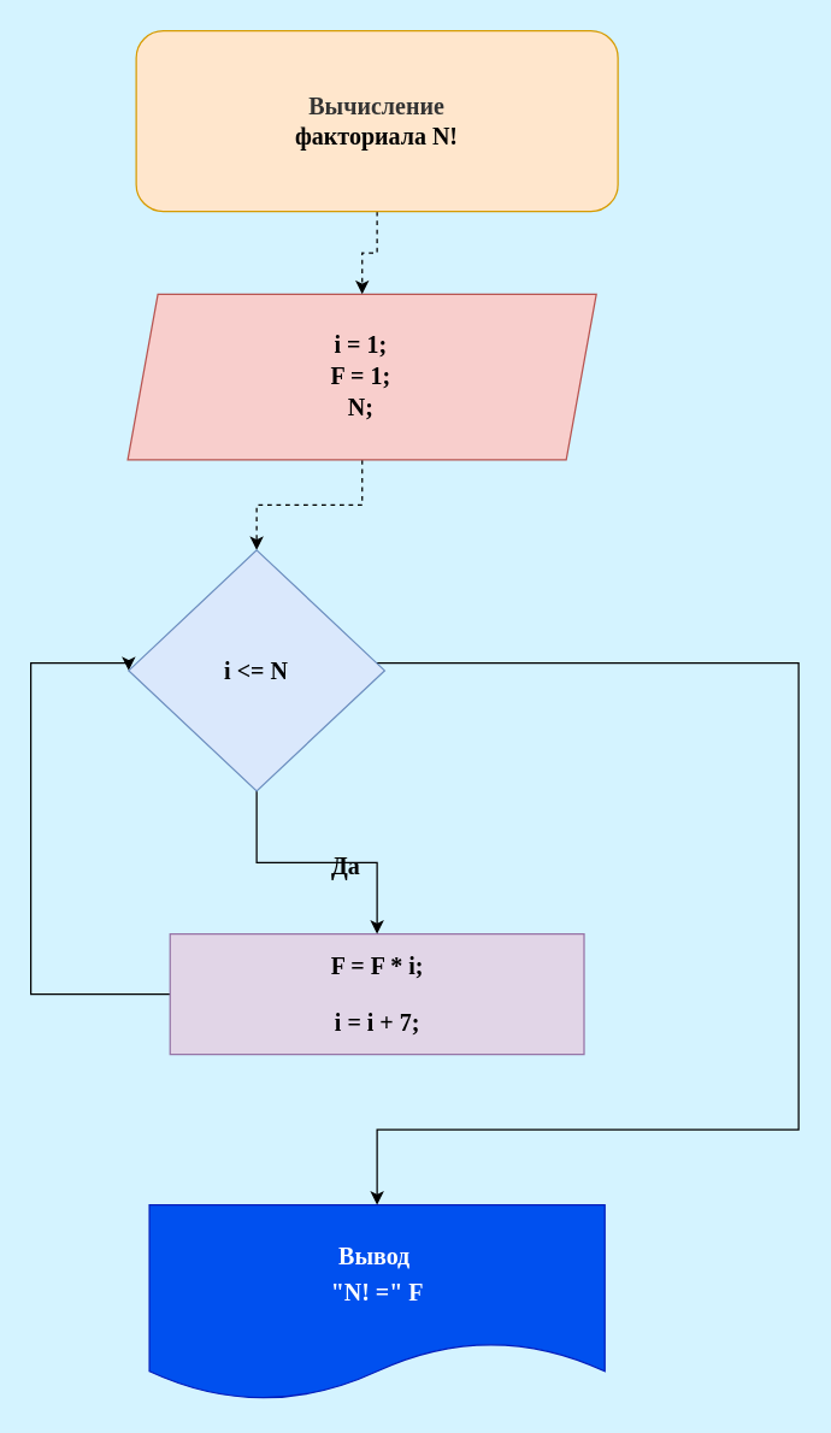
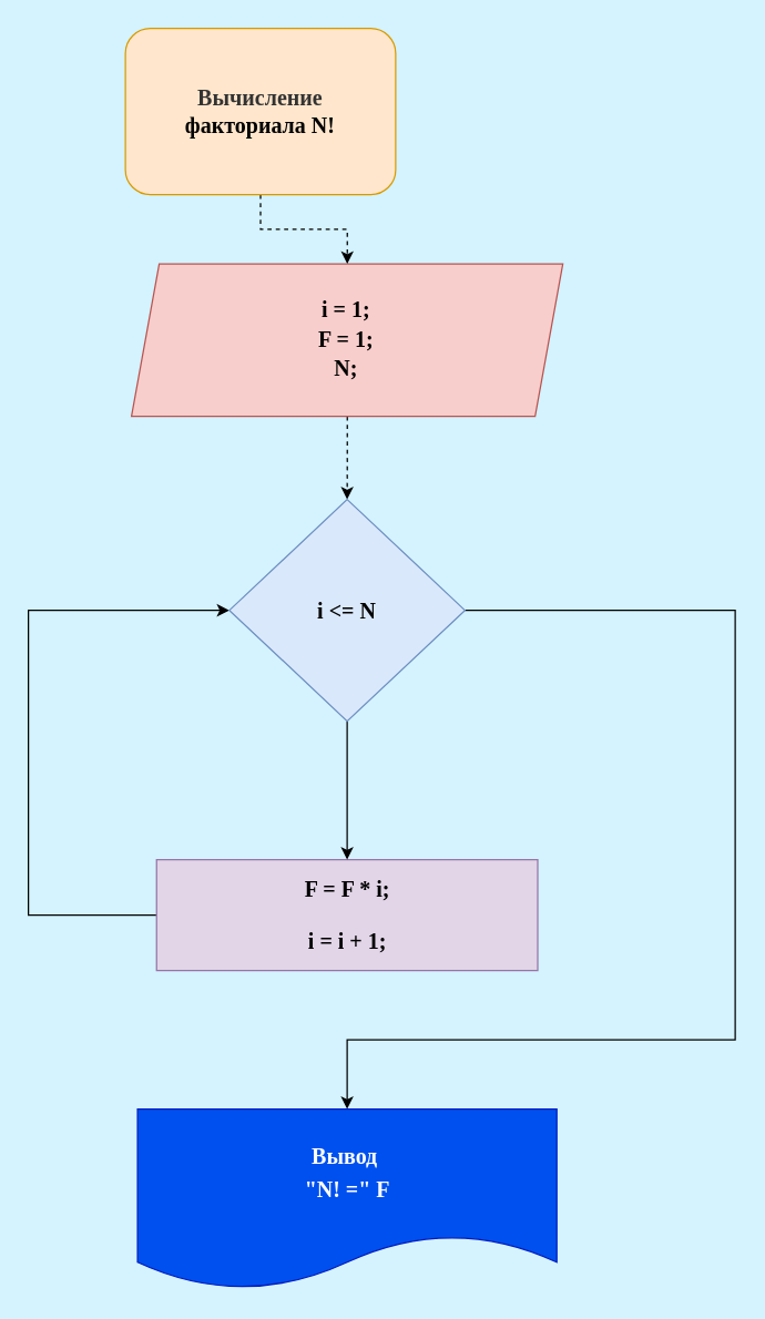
- <mxCell id="8" value="&lt;font style=&quot;font-size: 16px;&quot;&gt;&lt;font face=&quot;Verdana&quot;&gt;&lt;b style=&quot;color: rgb(51, 51, 51);&quot;&gt;Вычисление&lt;br&gt;&lt;/b&gt;&lt;b&gt;факториала N!&lt;/b&gt;&lt;/font&gt;&lt;br&gt;&lt;/font&gt;" style="rounded=1;whiteSpace=wrap;html=1;strokeWidth=1;fillColor=#ffe6cc;strokeColor=#d79b00;" parent="1" vertex="1"><mxGeometry x="90" y="20" width="320" height="120" as="geometry" /></mxCell>
+ <mxCell id="8" value="&lt;font style=&quot;font-size: 16px;&quot;&gt;&lt;font face=&quot;Verdana&quot;&gt;&lt;b style=&quot;color: rgb(51, 51, 51);&quot;&gt;Вычисление&lt;br&gt;&lt;/b&gt;&lt;b&gt;факториала N!&lt;/b&gt;&lt;/font&gt;&lt;br&gt;&lt;/font&gt;" style="rounded=1;whiteSpace=wrap;html=1;strokeWidth=1;fillColor=#ffe6cc;strokeColor=#d79b00;" parent="1" vertex="1"><mxGeometry x="90" y="20" width="195" height="120" as="geometry" /></mxCell>
- <mxCell id="3" value="&lt;p style=&quot;line-height: 1.2; font-size: 16px;&quot;&gt;&lt;font style=&quot;font-size: 16px; line-height: 1.3;&quot;&gt;i = 1;&lt;br&gt;F = 1;&lt;br&gt;&lt;span style=&quot;background-color: initial;&quot;&gt;N;&lt;/span&gt;&lt;br&gt;&lt;/font&gt;&lt;/p&gt;" style="shape=parallelogram;perimeter=parallelogramPerimeter;whiteSpace=wrap;html=1;fixedSize=1;fillColor=#f8cecc;strokeColor=#b85450;fontFamily=Verdana;fontStyle=1" parent="1" vertex="1"><mxGeometry x="84.38" y="195" width="311.25" height="110" as="geometry" /></mxCell>
+ <mxCell id="3" value="&lt;p style=&quot;line-height: 1.2; font-size: 16px;&quot;&gt;&lt;font style=&quot;font-size: 16px; line-height: 1.3;&quot;&gt;i = 1;&lt;br&gt;F = 1;&lt;br&gt;&lt;span style=&quot;background-color: initial;&quot;&gt;N;&lt;/span&gt;&lt;br&gt;&lt;/font&gt;&lt;/p&gt;" style="shape=parallelogram;perimeter=parallelogramPerimeter;whiteSpace=wrap;html=1;fixedSize=1;fillColor=#f8cecc;strokeColor=#b85450;fontFamily=Verdana;fontStyle=1" parent="1" vertex="1"><mxGeometry x="94.38" y="190" width="311.25" height="110" as="geometry" /></mxCell>
- <mxCell id="11" value="&lt;font style=&quot;font-size: 16px;&quot;&gt;&lt;b&gt;i &amp;lt;= N&lt;/b&gt;&lt;/font&gt;" style="rhombus;whiteSpace=wrap;html=1;fontFamily=Verdana;fillColor=#dae8fc;strokeColor=#6c8ebf;" parent="1" vertex="1"><mxGeometry x="85.01" y="365" width="169.99" height="160" as="geometry" /></mxCell>
+ <mxCell id="11" value="&lt;font style=&quot;font-size: 16px;&quot;&gt;&lt;b&gt;i &amp;lt;= N&lt;/b&gt;&lt;/font&gt;" style="rhombus;whiteSpace=wrap;html=1;fontFamily=Verdana;fillColor=#dae8fc;strokeColor=#6c8ebf;" parent="1" vertex="1"><mxGeometry x="165.01" y="360" width="169.99" height="160" as="geometry" /></mxCell>
- <mxCell id="12" value="Да" style="text;html=1;align=center;verticalAlign=middle;resizable=0;points=[];autosize=1;strokeColor=none;fillColor=none;fontSize=16;fontFamily=Verdana;fontStyle=1" parent="1" vertex="1"><mxGeometry x="204" y="560" width="50" height="30" as="geometry" /></mxCell>
- <mxCell id="5" value="&lt;font style=&quot;font-size: 16px;&quot;&gt;F = F * i;&lt;br&gt;&lt;br&gt;i = i + 7;&lt;br&gt;&lt;/font&gt;" style="whiteSpace=wrap;html=1;fontFamily=Verdana;fillColor=#e1d5e7;strokeColor=#9673a6;fontStyle=1;" parent="1" vertex="1"><mxGeometry x="112.5" y="620" width="275" height="80" as="geometry" /></mxCell>
+ <mxCell id="5" value="&lt;font style=&quot;font-size: 16px;&quot;&gt;F = F * i;&lt;br&gt;&lt;br&gt;i = i + 1;&lt;br&gt;&lt;/font&gt;" style="whiteSpace=wrap;html=1;fontFamily=Verdana;fillColor=#e1d5e7;strokeColor=#9673a6;fontStyle=1;" parent="1" vertex="1"><mxGeometry x="112.5" y="620" width="275" height="80" as="geometry" /></mxCell>
